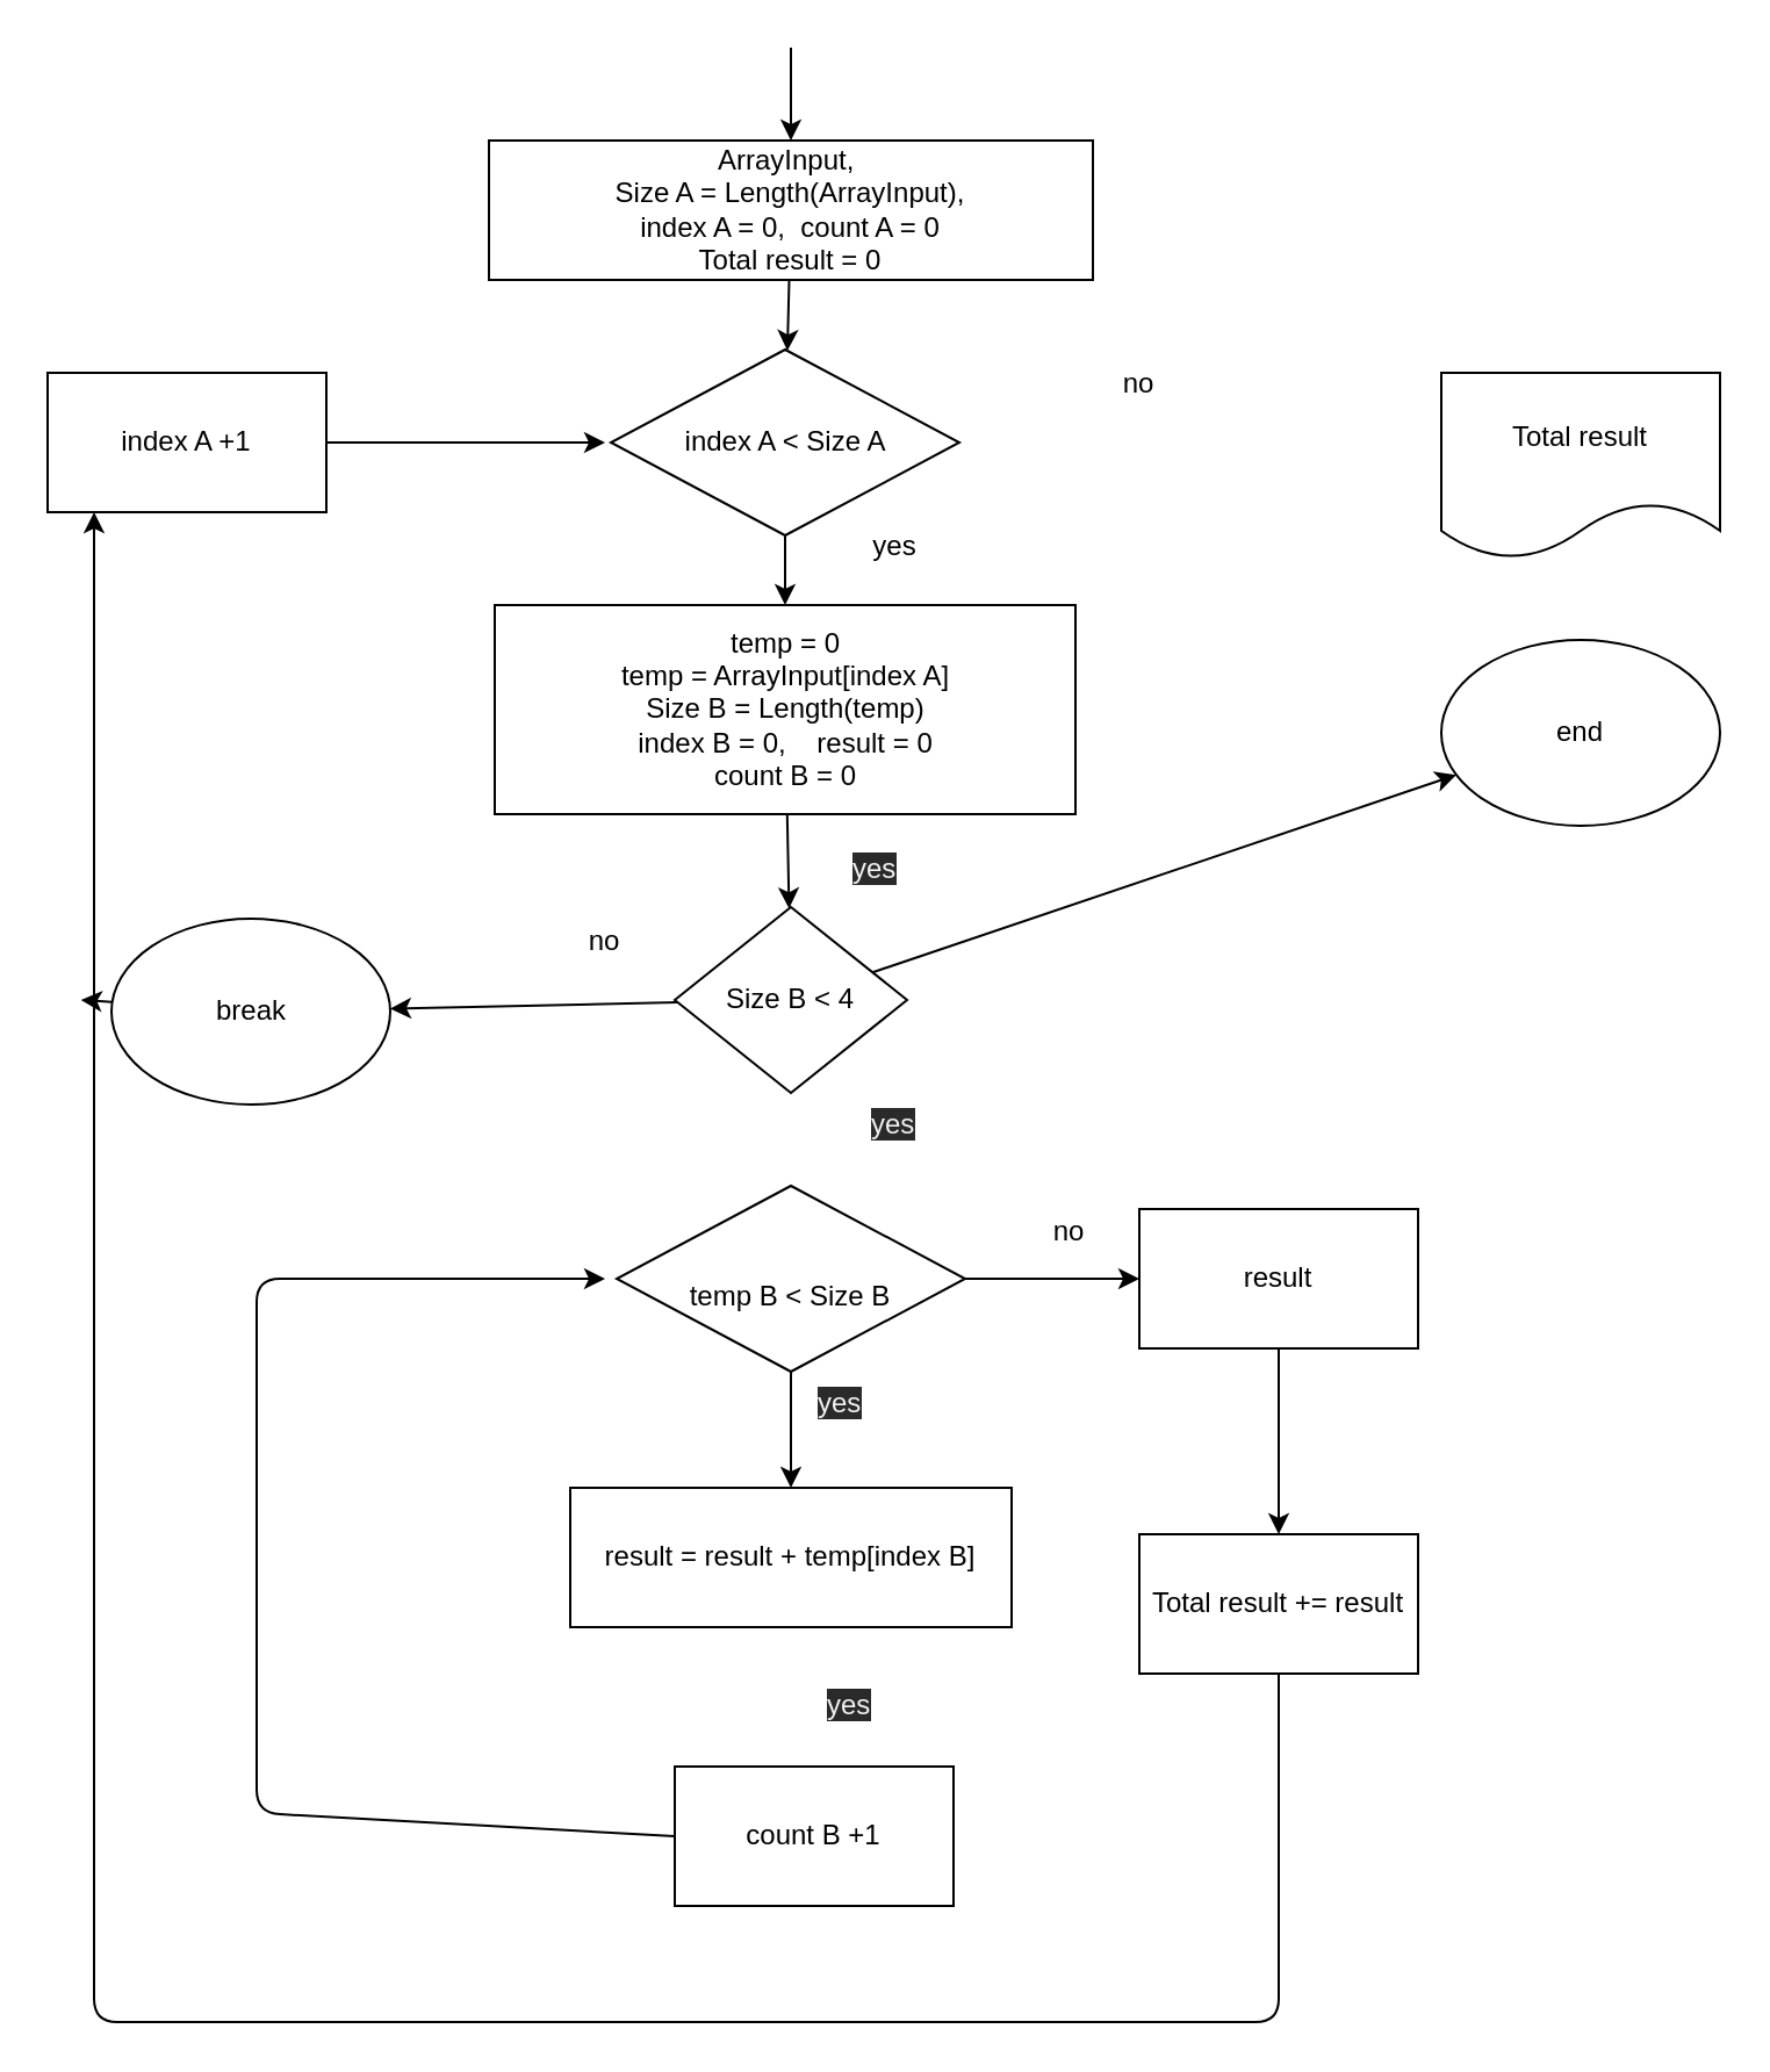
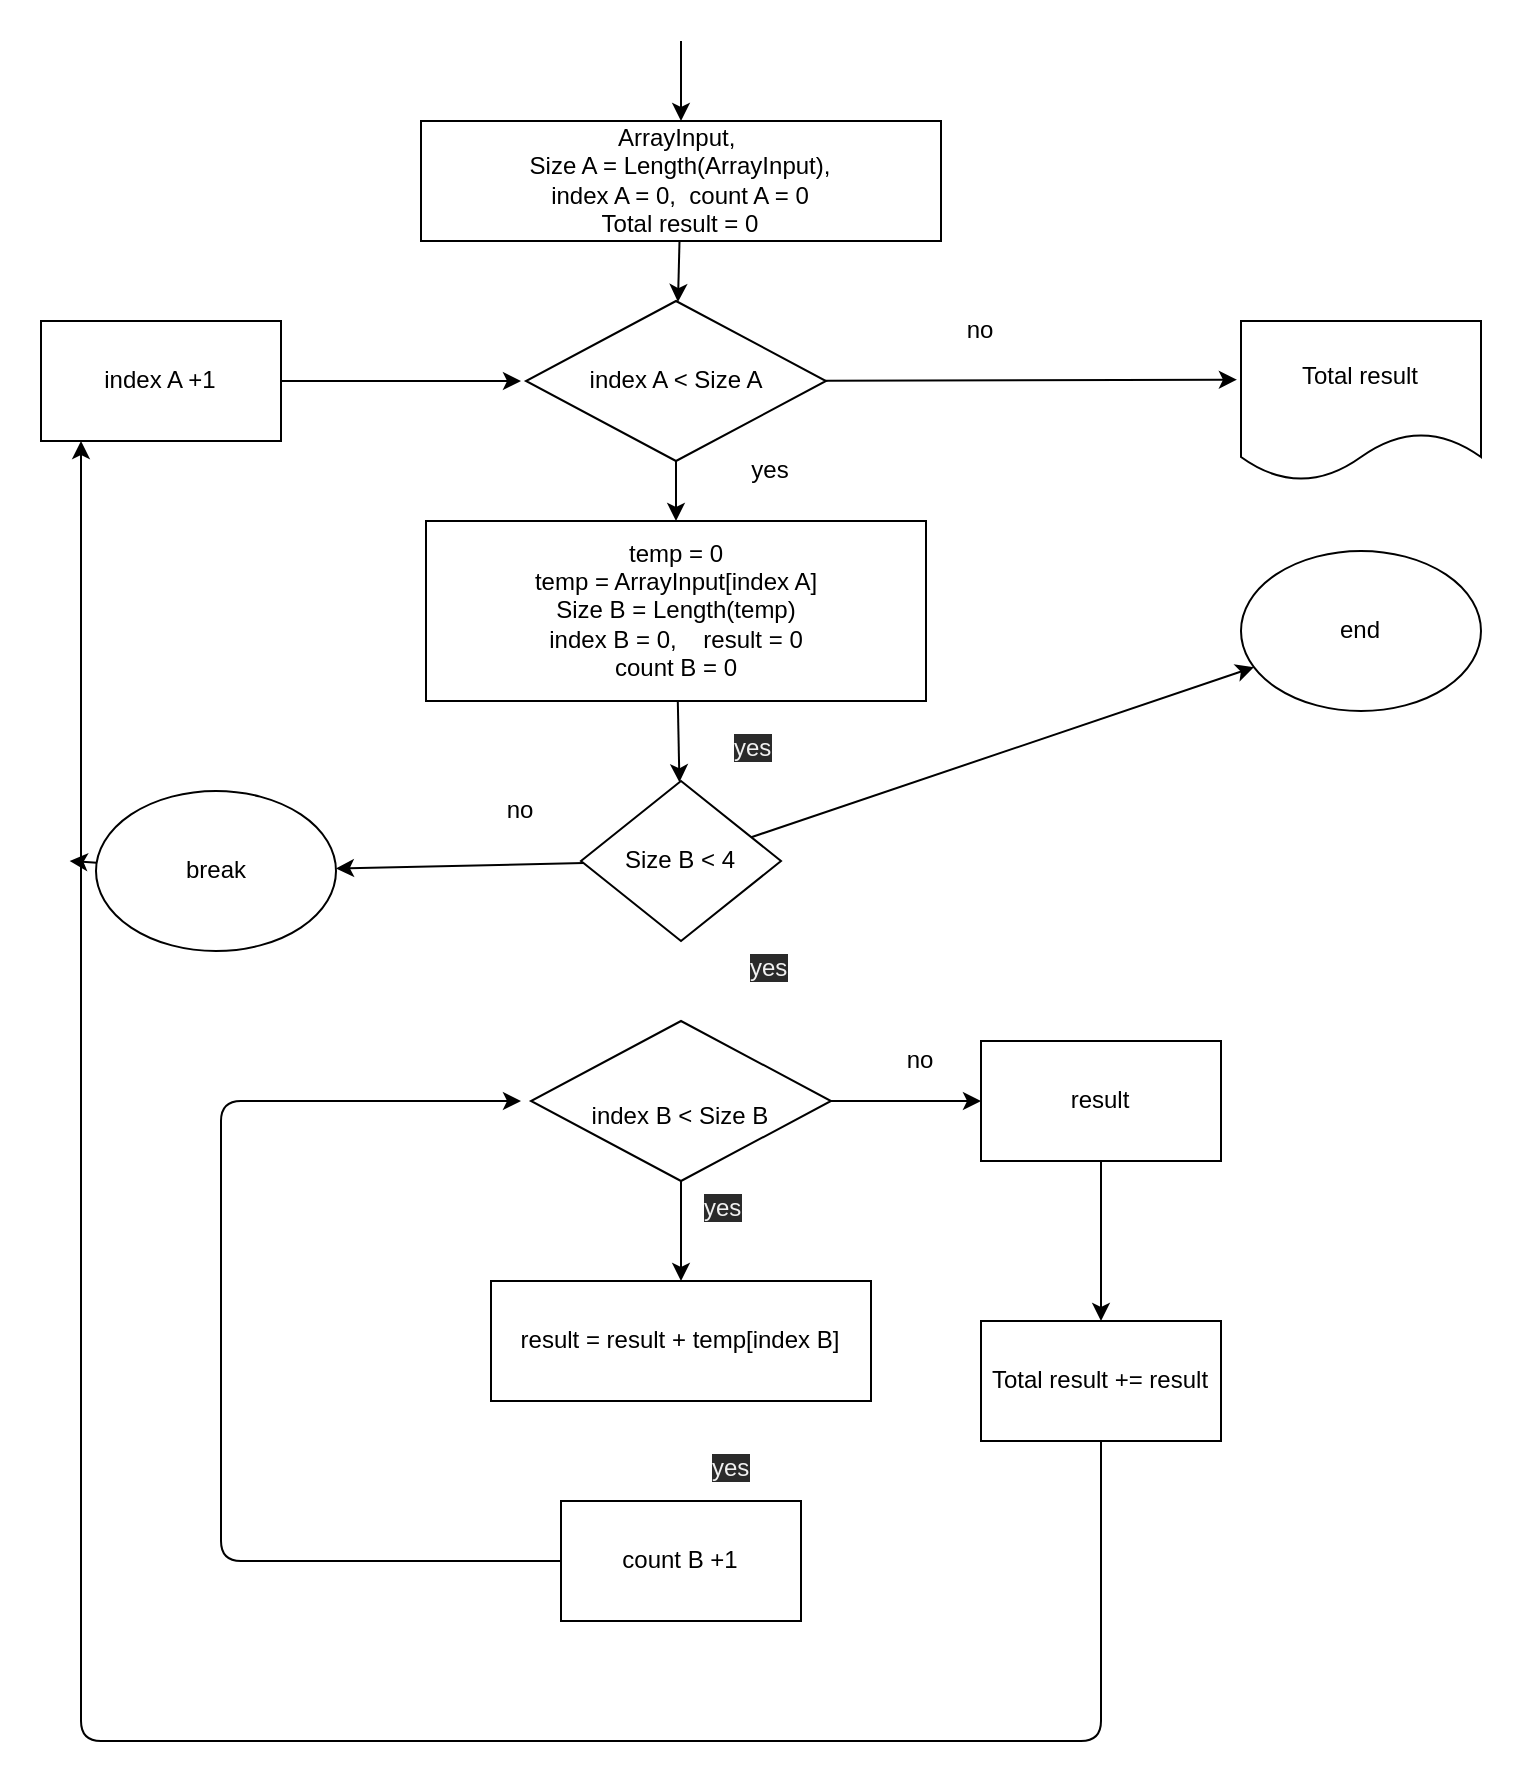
+ <mxCell id="11" style="edgeStyle=none;html=1;entryX=-0.017;entryY=0.367;entryDx=0;entryDy=0;entryPerimeter=0;" edge="1" parent="1" source="12" target="8"><mxGeometry relative="1" as="geometry" /></mxCell>
- <mxCell id="26" value="&lt;br style=&quot;font-family: &amp;#34;helvetica&amp;#34;&quot;&gt;&lt;span style=&quot;font-family: &amp;#34;helvetica&amp;#34;&quot;&gt;temp B &amp;lt; Size B&lt;/span&gt;" style="rhombus;whiteSpace=wrap;html=1;" vertex="1" parent="1"><mxGeometry x="265" y="510" width="150" height="80" as="geometry" /></mxCell>
+ <mxCell id="26" value="&lt;br style=&quot;font-family: &amp;#34;helvetica&amp;#34;&quot;&gt;&lt;span style=&quot;font-family: &amp;#34;helvetica&amp;#34;&quot;&gt;index B &amp;lt; Size B&lt;/span&gt;" style="rhombus;whiteSpace=wrap;html=1;" vertex="1" parent="1"><mxGeometry x="265" y="510" width="150" height="80" as="geometry" /></mxCell>
- <mxCell id="18" value="count B +1" style="rounded=0;whiteSpace=wrap;html=1;" vertex="1" parent="1"><mxGeometry x="290" y="760" width="120" height="60" as="geometry" /></mxCell>
+ <mxCell id="18" value="count B +1" style="rounded=0;whiteSpace=wrap;html=1;" vertex="1" parent="1"><mxGeometry x="280" y="750" width="120" height="60" as="geometry" /></mxCell>
